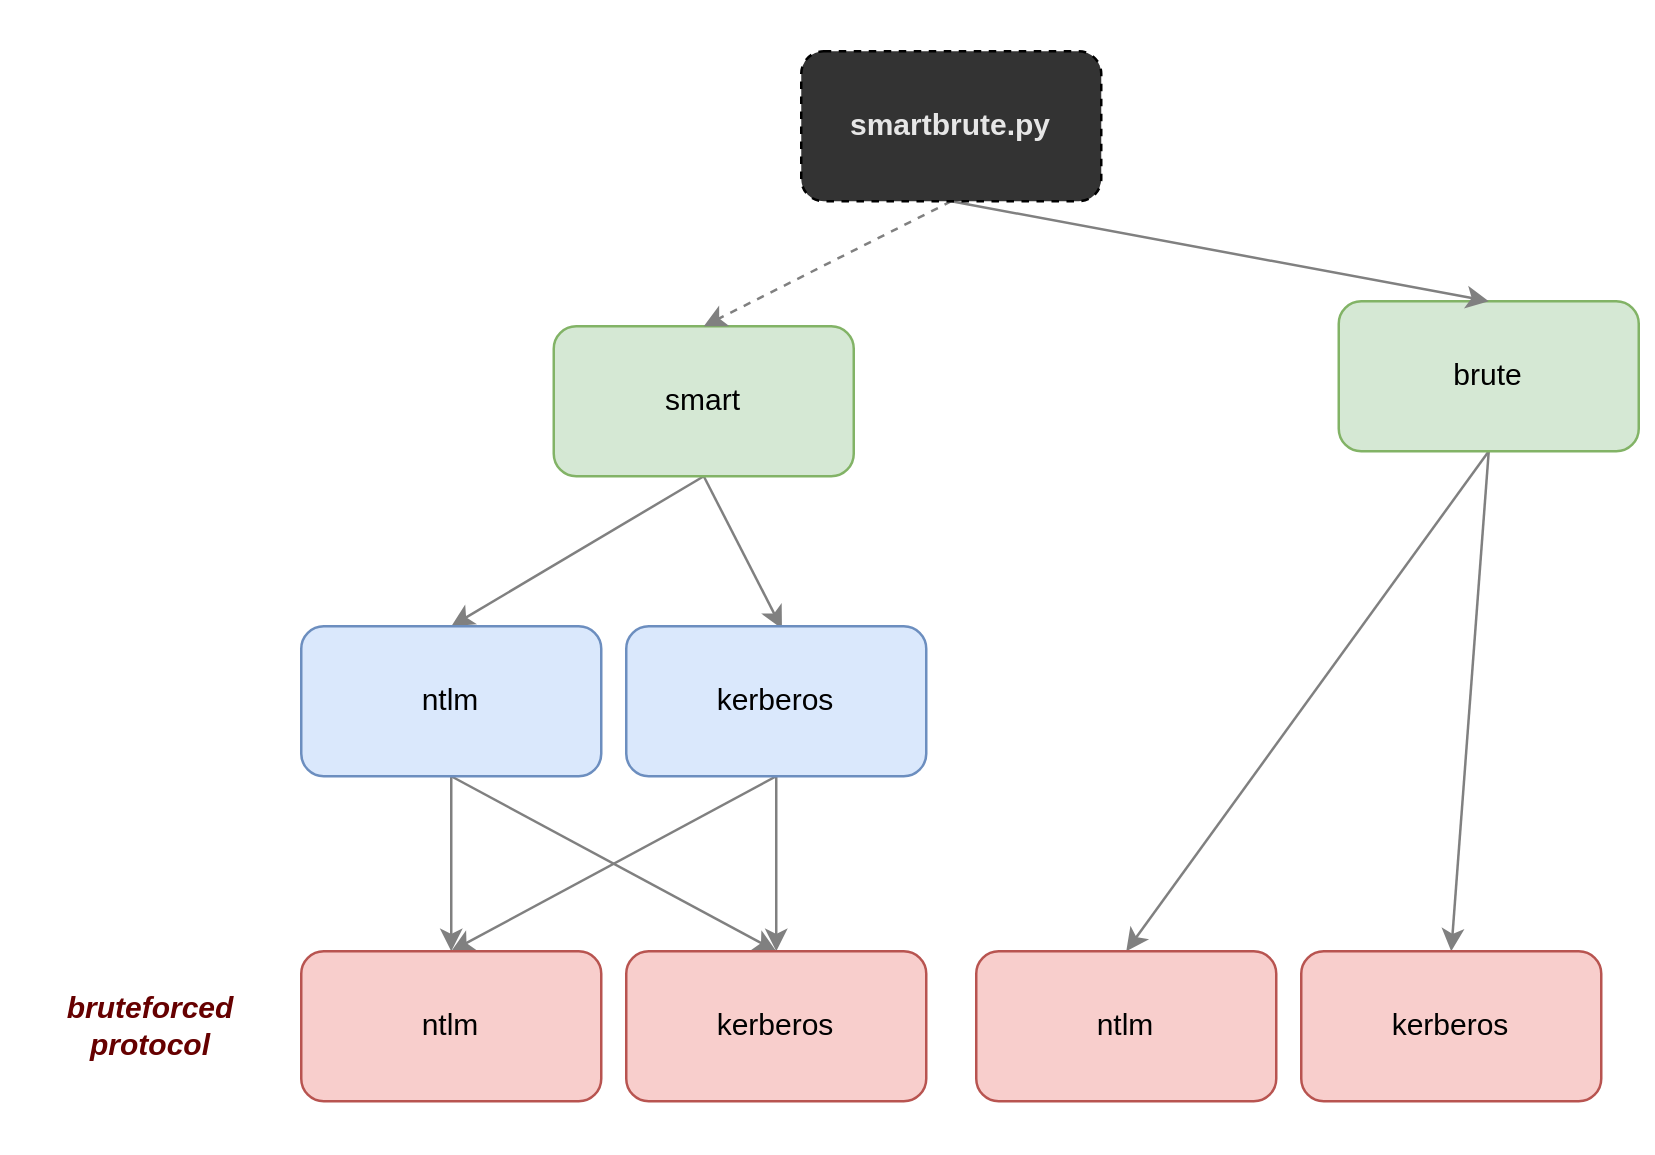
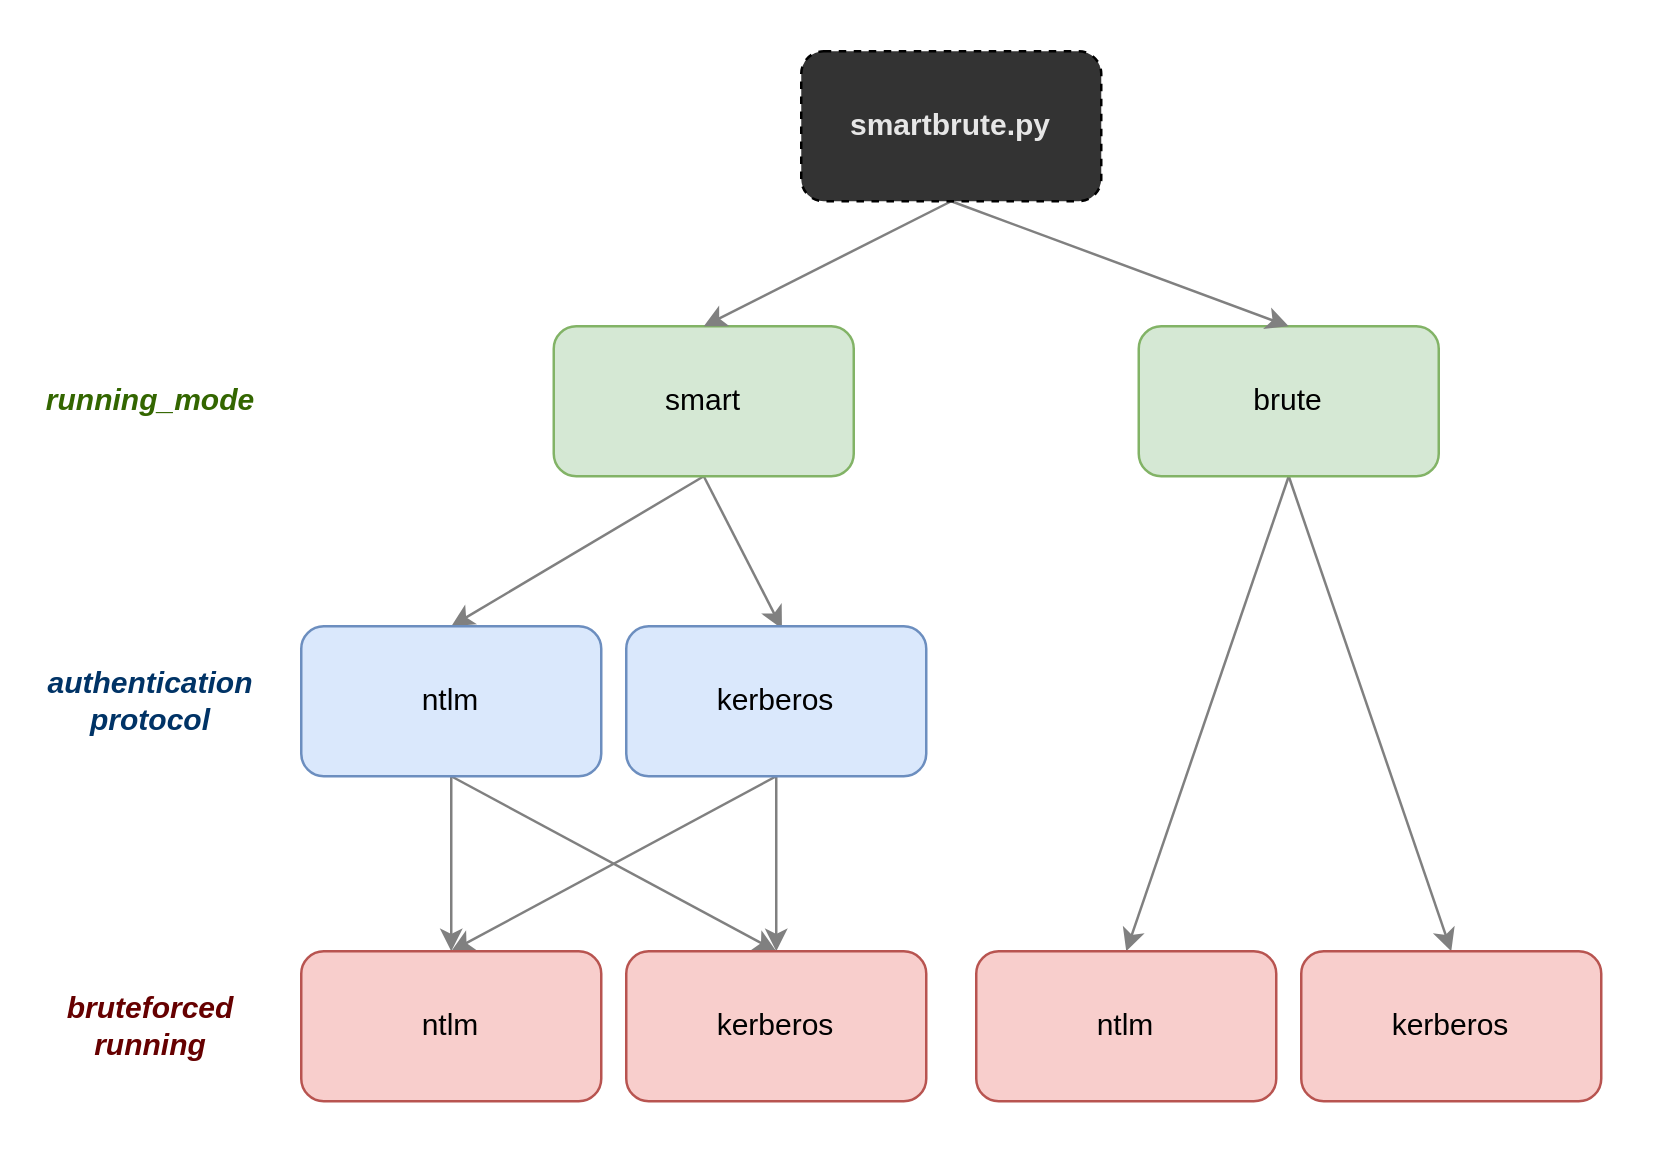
- <mxCell id="18" style="edgeStyle=none;rounded=0;orthogonalLoop=1;jettySize=auto;html=1;strokeColor=#808080;entryX=0.5;entryY=0;entryDx=0;entryDy=0;exitX=0.5;exitY=1;exitDx=0;exitDy=0;dashed=1;" parent="1" source="20" target="4" edge="1"><mxGeometry relative="1" as="geometry" /></mxCell>
+ <mxCell id="18" style="edgeStyle=none;rounded=0;orthogonalLoop=1;jettySize=auto;html=1;strokeColor=#808080;entryX=0.5;entryY=0;entryDx=0;entryDy=0;exitX=0.5;exitY=1;exitDx=0;exitDy=0;" parent="1" source="20" target="4" edge="1"><mxGeometry relative="1" as="geometry" /></mxCell>
- <mxCell id="7" value="brute" style="rounded=1;whiteSpace=wrap;html=1;fillColor=#d5e8d4;strokeColor=#82b366;" parent="1" vertex="1"><mxGeometry x="535" y="120" width="120" height="60" as="geometry" /></mxCell>
+ <mxCell id="7" value="brute" style="rounded=1;whiteSpace=wrap;html=1;fillColor=#d5e8d4;strokeColor=#82b366;" parent="1" vertex="1"><mxGeometry x="455" y="130" width="120" height="60" as="geometry" /></mxCell>
+ <mxCell id="21" value="&lt;i&gt;&lt;font&gt;&lt;b&gt;running_mode&lt;/b&gt;&lt;/font&gt;&lt;/i&gt;" style="text;html=1;strokeColor=none;fillColor=none;align=center;verticalAlign=middle;whiteSpace=wrap;rounded=0;labelBackgroundColor=none;fontColor=#336600;" parent="1" vertex="1"><mxGeometry x="20" y="150" width="80" height="20" as="geometry" /></mxCell>
+ <mxCell id="23" value="&lt;i&gt;&lt;b&gt;&lt;font color=&quot;#003366&quot;&gt;authentication protocol&lt;/font&gt;&lt;/b&gt;&lt;/i&gt;" style="text;html=1;strokeColor=none;fillColor=none;align=center;verticalAlign=middle;whiteSpace=wrap;rounded=0;labelBackgroundColor=none;fontColor=#336600;" parent="1" vertex="1"><mxGeometry x="20" y="270" width="80" height="20" as="geometry" /></mxCell>
- <mxCell id="22" value="&lt;i&gt;&lt;font color=&quot;#660000&quot;&gt;&lt;b&gt;bruteforced protocol&lt;/b&gt;&lt;/font&gt;&lt;/i&gt;" style="text;html=1;strokeColor=none;fillColor=none;align=center;verticalAlign=middle;whiteSpace=wrap;rounded=0;labelBackgroundColor=none;fontColor=#336600;" parent="1" vertex="1"><mxGeometry x="20" y="400" width="80" height="20" as="geometry" /></mxCell>
+ <mxCell id="22" value="&lt;i&gt;&lt;font color=&quot;#660000&quot;&gt;&lt;b&gt;bruteforced running&lt;/b&gt;&lt;/font&gt;&lt;/i&gt;" style="text;html=1;strokeColor=none;fillColor=none;align=center;verticalAlign=middle;whiteSpace=wrap;rounded=0;labelBackgroundColor=none;fontColor=#336600;" parent="1" vertex="1"><mxGeometry x="20" y="400" width="80" height="20" as="geometry" /></mxCell>
